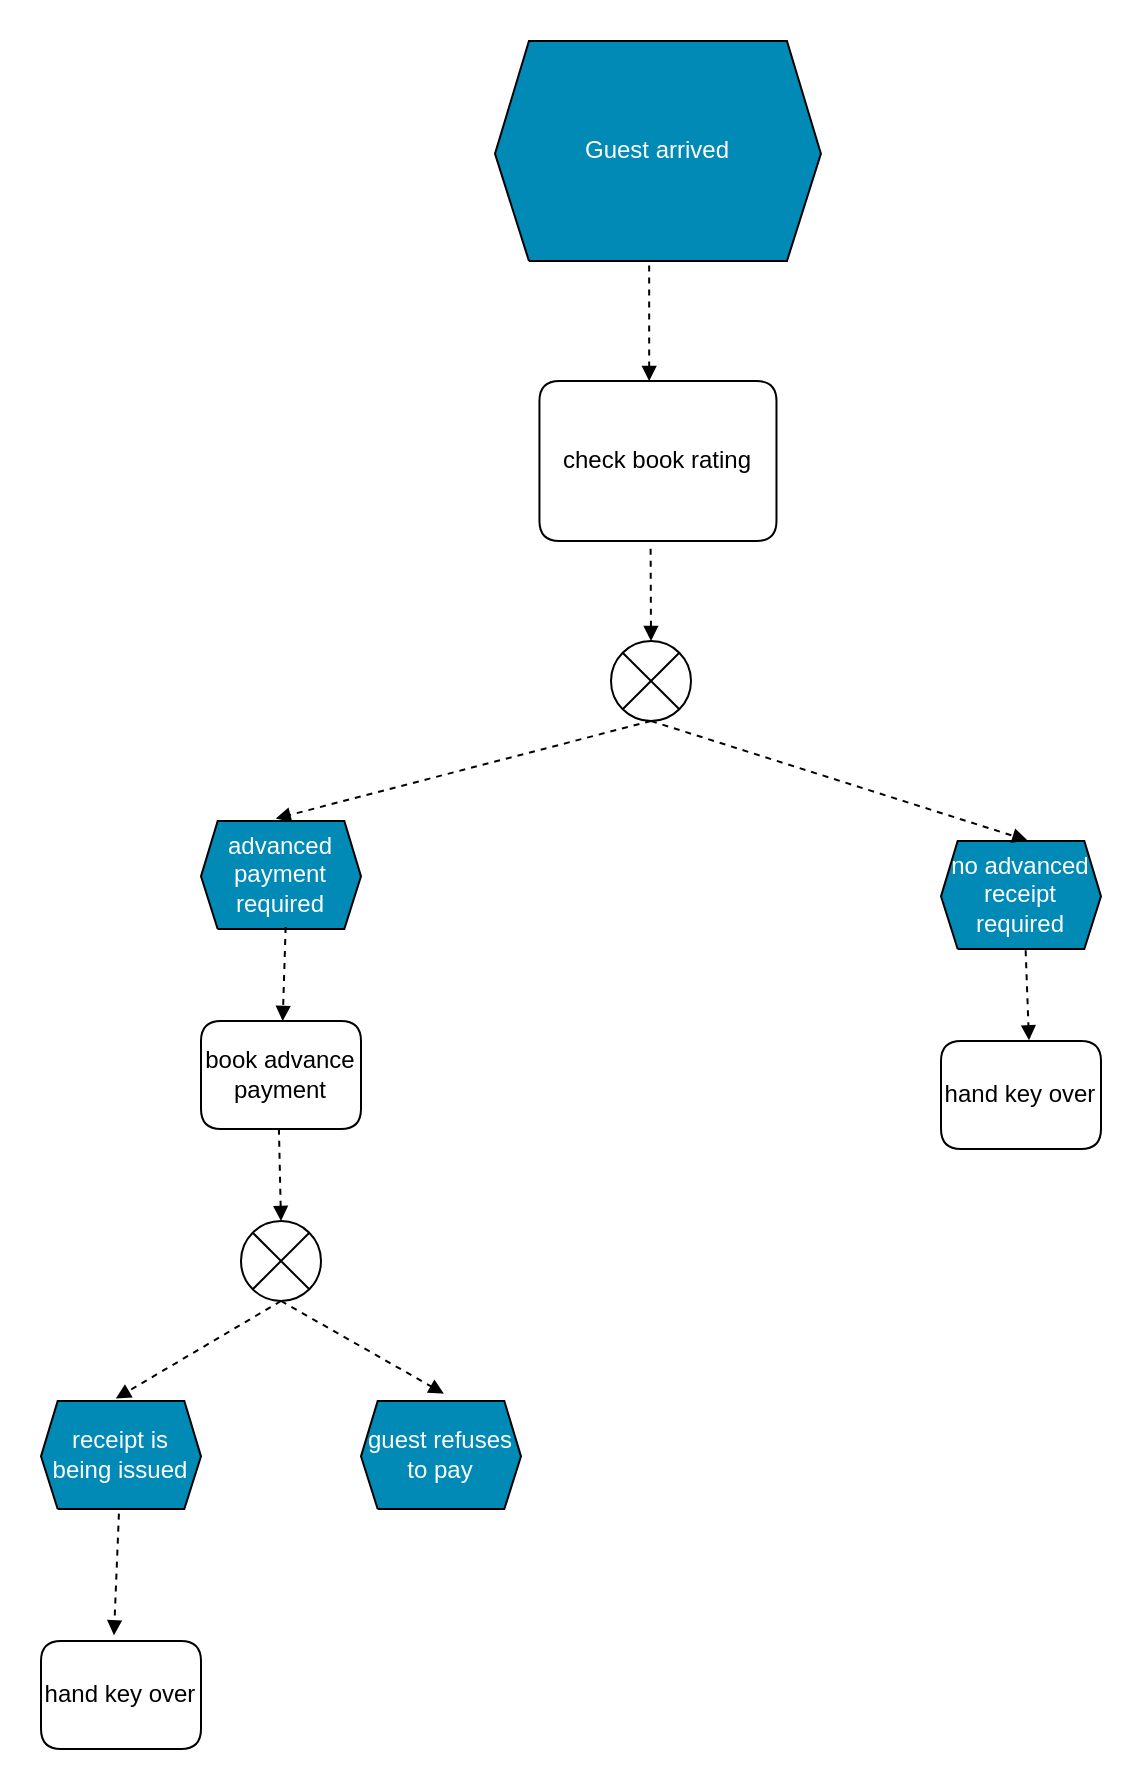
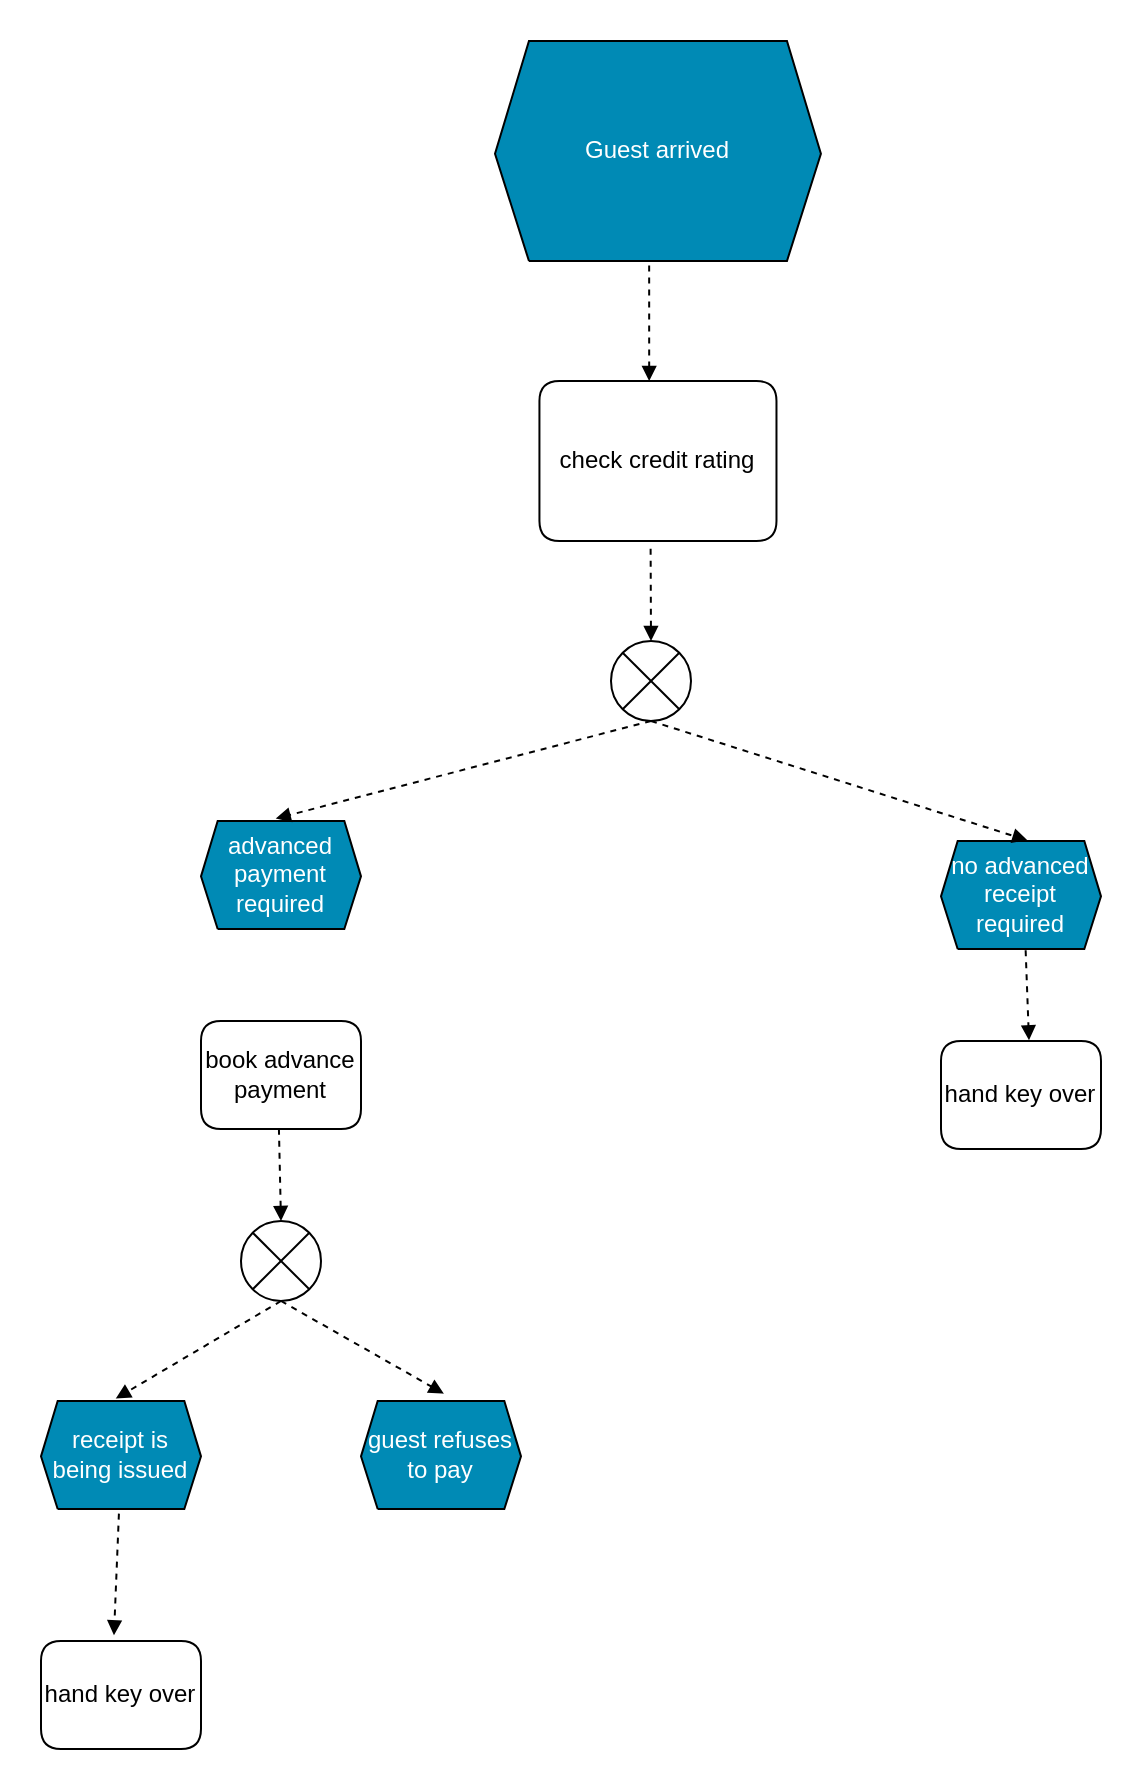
- <mxCell id="3" value="check book rating" style="vsdxID=5;fillColor=#ffffff;gradientColor=none;shape=stencil(nZFLDsIwDERP4y0KyYauS7kAJ4iIoRYhqdLwPT1pB6TSBYtmZc+82NKYTN23tmPSqs8pnvkuLrdktqS1hJaT5FKRacjUx5j4lOI1OPSdLaRWo8IOf9YDrZVNh728GFq1qn7eBgyGXOJtWP4AqmA9P8MU+h1QL2GCfs1F8B90IThbX4oxHgQn3iPdqT+Ps0g4hWne);strokeColor=#000000;spacingTop=-1;spacingBottom=-1;spacingLeft=-1;spacingRight=-1;labelBackgroundColor=none;rounded=1;html=1;whiteSpace=wrap;fontColor=#000000;" vertex="1" parent="1"><mxGeometry x="269.22" y="190" width="118.52" height="80" as="geometry" /></mxCell>
+ <mxCell id="3" value="check credit rating" style="vsdxID=5;fillColor=#ffffff;gradientColor=none;shape=stencil(nZFLDsIwDERP4y0KyYauS7kAJ4iIoRYhqdLwPT1pB6TSBYtmZc+82NKYTN23tmPSqs8pnvkuLrdktqS1hJaT5FKRacjUx5j4lOI1OPSdLaRWo8IOf9YDrZVNh728GFq1qn7eBgyGXOJtWP4AqmA9P8MU+h1QL2GCfs1F8B90IThbX4oxHgQn3iPdqT+Ps0g4hWne);strokeColor=#000000;spacingTop=-1;spacingBottom=-1;spacingLeft=-1;spacingRight=-1;labelBackgroundColor=none;rounded=1;html=1;whiteSpace=wrap;fontColor=#000000;" vertex="1" parent="1"><mxGeometry x="269.22" y="190" width="118.52" height="80" as="geometry" /></mxCell>
- <mxCell id="14" style="vsdxID=5;edgeStyle=none;dashed=1;startArrow=none;endArrow=block;startSize=5;endSize=5;strokeColor=#000000;spacingTop=0;spacingBottom=0;spacingLeft=0;spacingRight=0;verticalAlign=middle;html=1;labelBackgroundColor=#ffffff;rounded=0;fontColor=#000000;exitX=0.529;exitY=0.981;exitDx=0;exitDy=0;exitPerimeter=0;" edge="1" parent="1" source="7" target="13"><mxGeometry x="-120" y="-929" relative="1" as="geometry"><mxPoint x="-121" y="-930" as="offset" /><Array as="points" /><mxPoint x="165" y="400" as="sourcePoint" /><mxPoint x="285" y="520" as="targetPoint" /></mxGeometry></mxCell>
